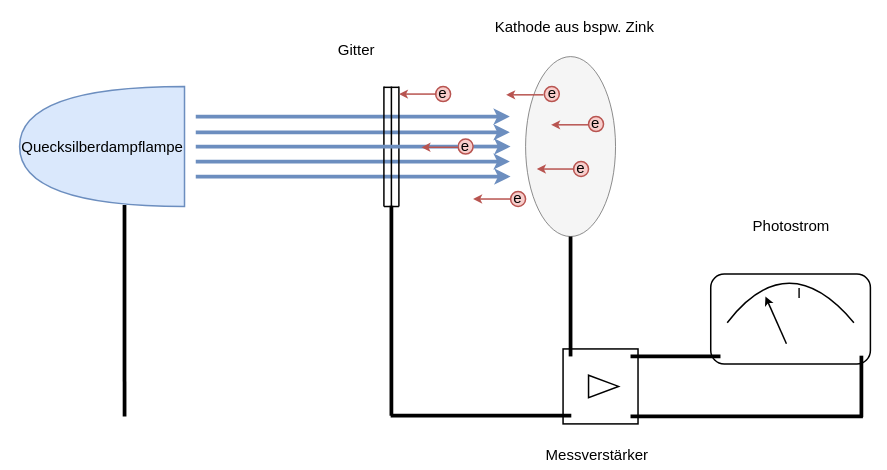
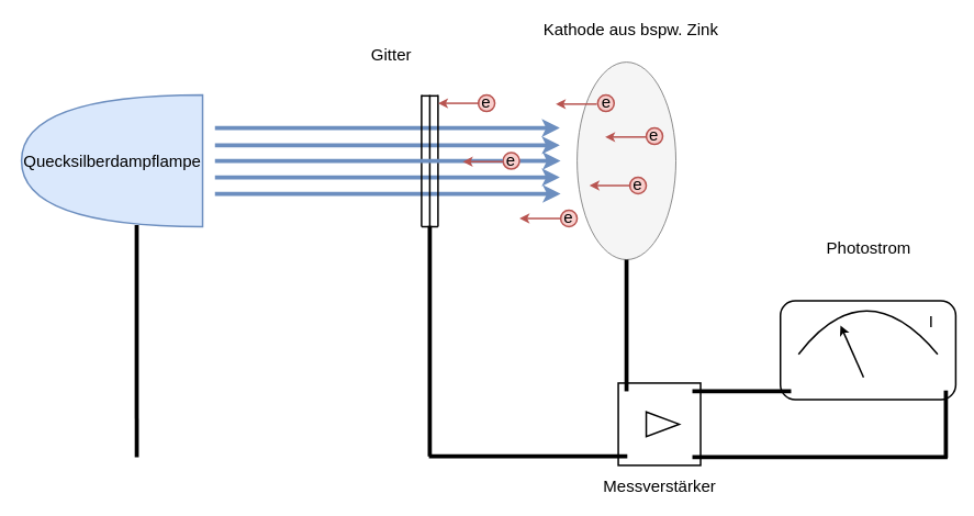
- <mxCell id="28" value="I" style="text;html=1;resizable=0;autosize=1;align=center;verticalAlign=middle;points=[];fillColor=none;strokeColor=none;rounded=0;fontSize=20;" vertex="1" parent="1"><mxGeometry x="1055" y="375" width="20" height="30" as="geometry" /></mxCell>
+ <mxCell id="28" value="I" style="text;html=1;resizable=0;autosize=1;align=center;verticalAlign=middle;points=[];fillColor=none;strokeColor=none;rounded=0;fontSize=20;" vertex="1" parent="1"><mxGeometry x="1120" y="375" width="20" height="30" as="geometry" /></mxCell>
- <mxCell id="29" value="Messverstärker" style="text;html=1;resizable=0;autosize=1;align=center;verticalAlign=middle;points=[];fillColor=none;strokeColor=none;rounded=0;fontSize=20;" vertex="1" parent="1"><mxGeometry x="720" y="590" width="150" height="30" as="geometry" /></mxCell>
+ <mxCell id="29" value="Messverstärker" style="text;html=1;resizable=0;autosize=1;align=center;verticalAlign=middle;points=[];fillColor=none;strokeColor=none;rounded=0;fontSize=20;" vertex="1" parent="1"><mxGeometry x="725" y="575" width="150" height="30" as="geometry" /></mxCell>
